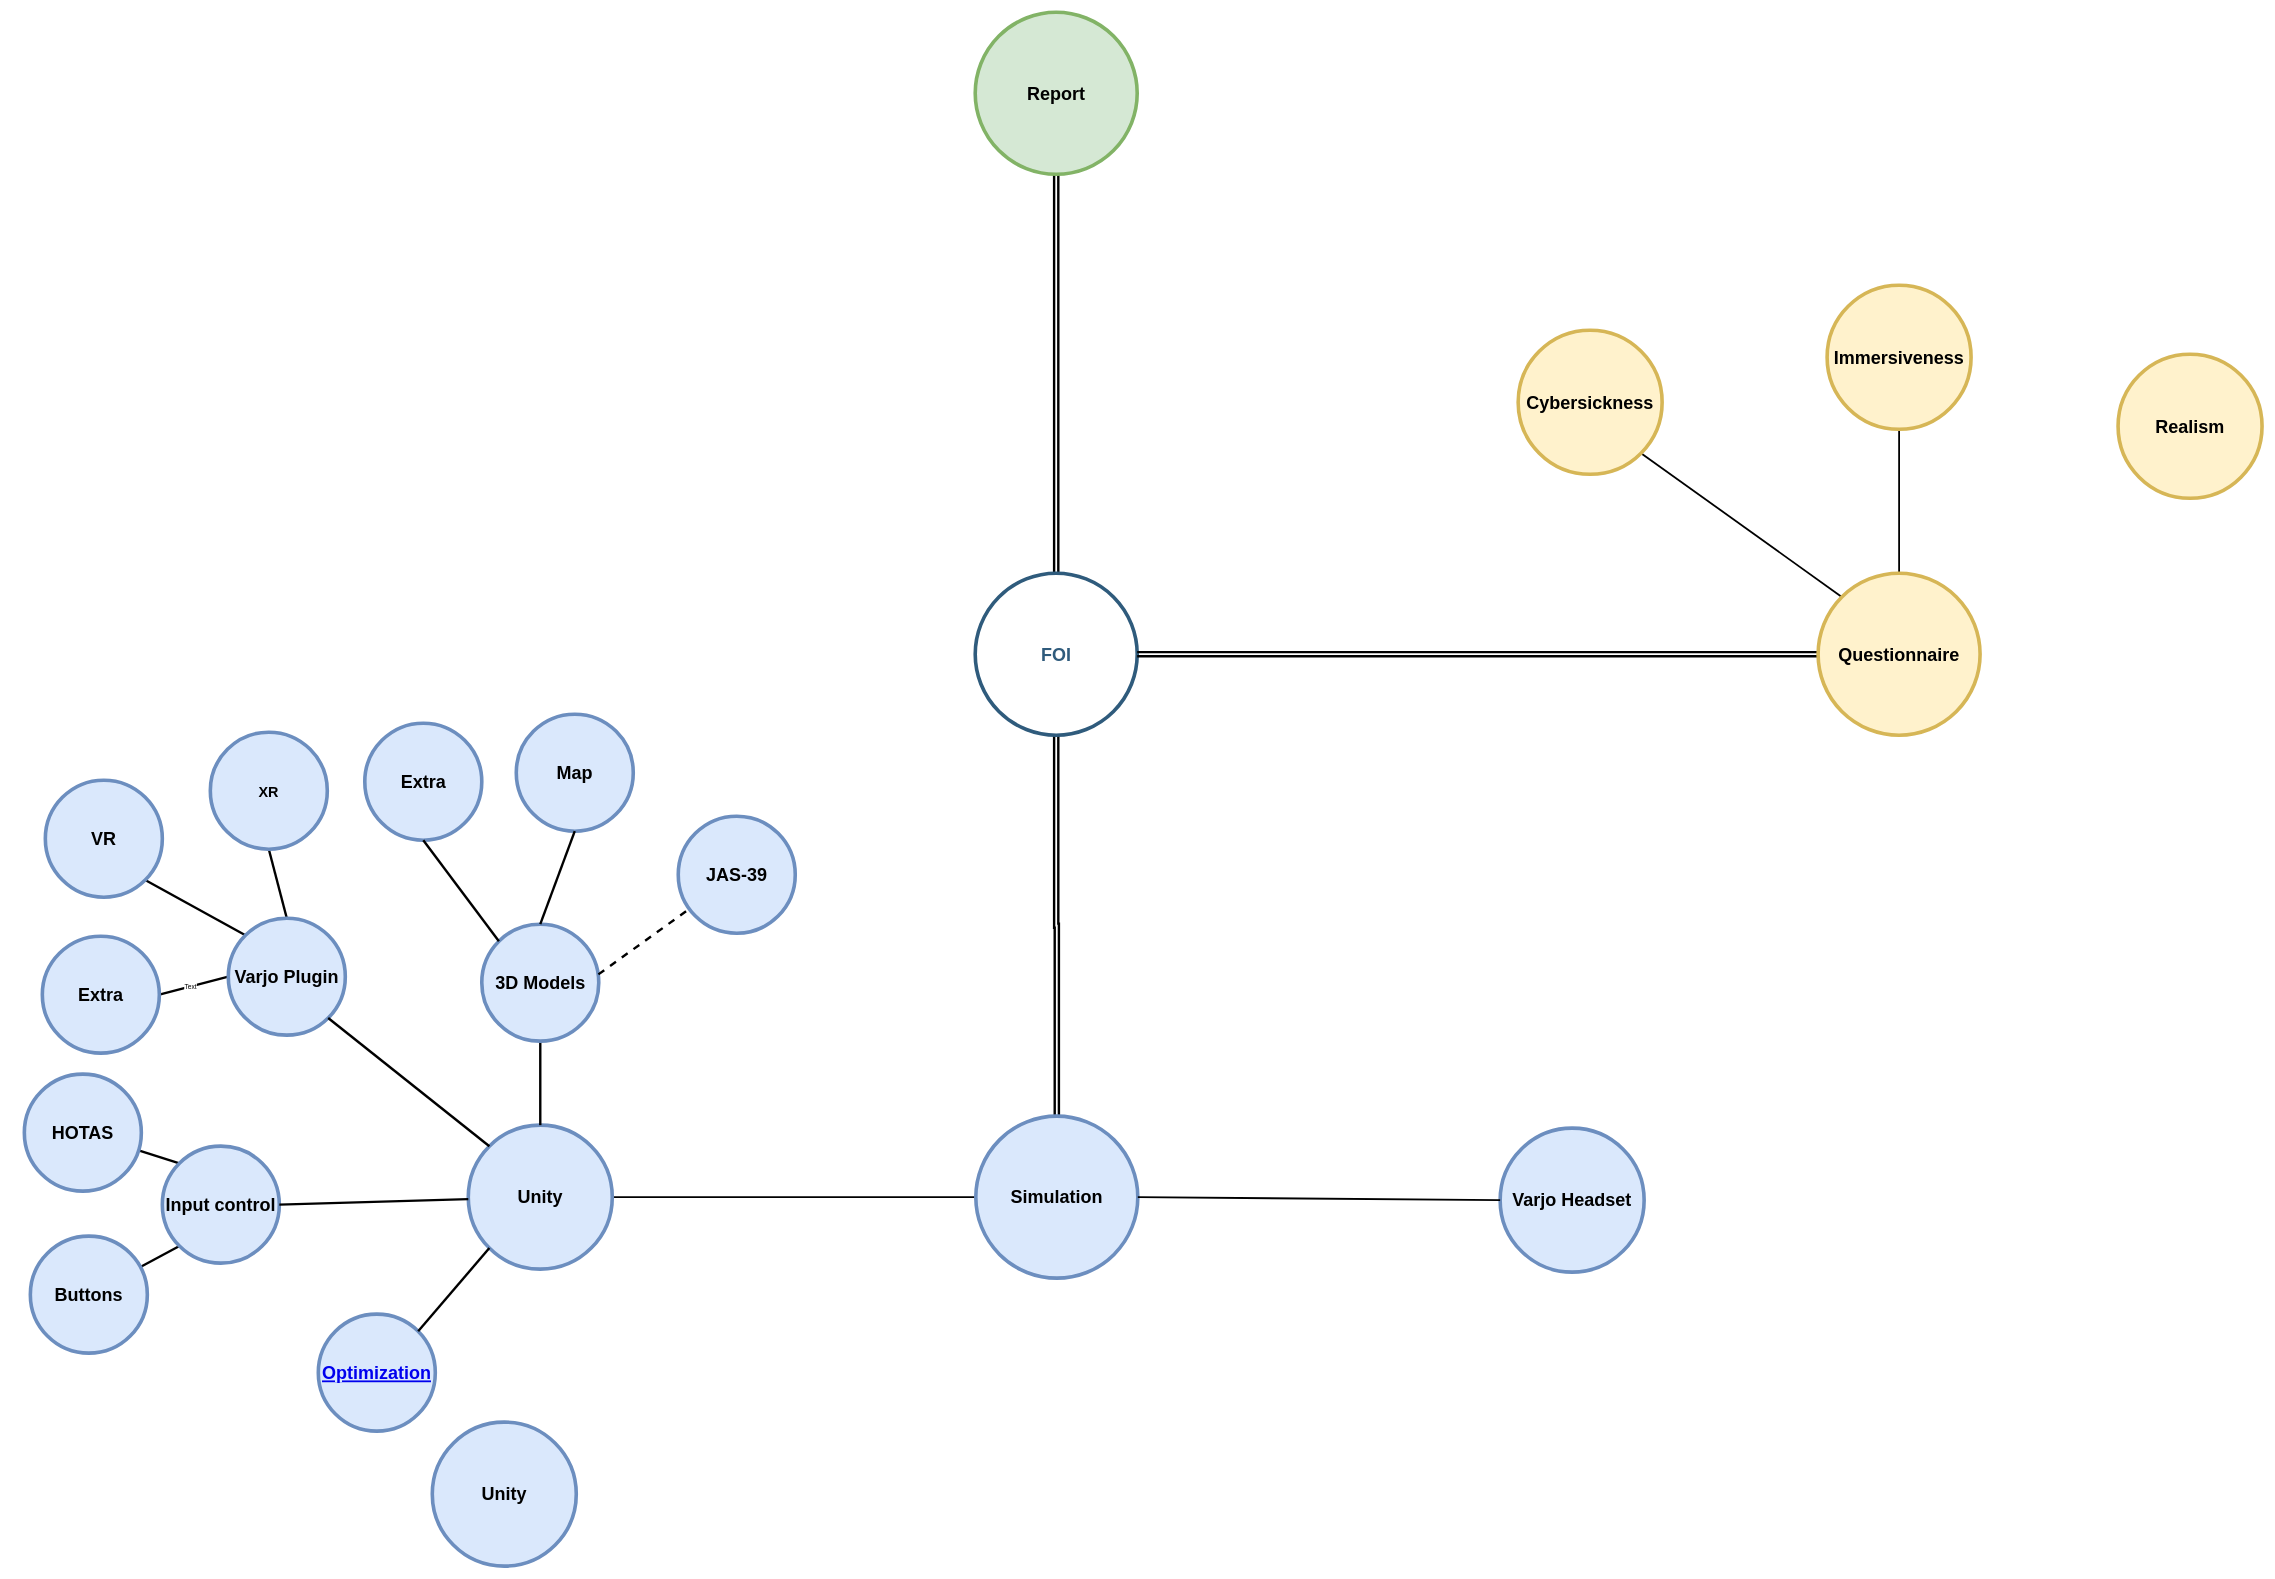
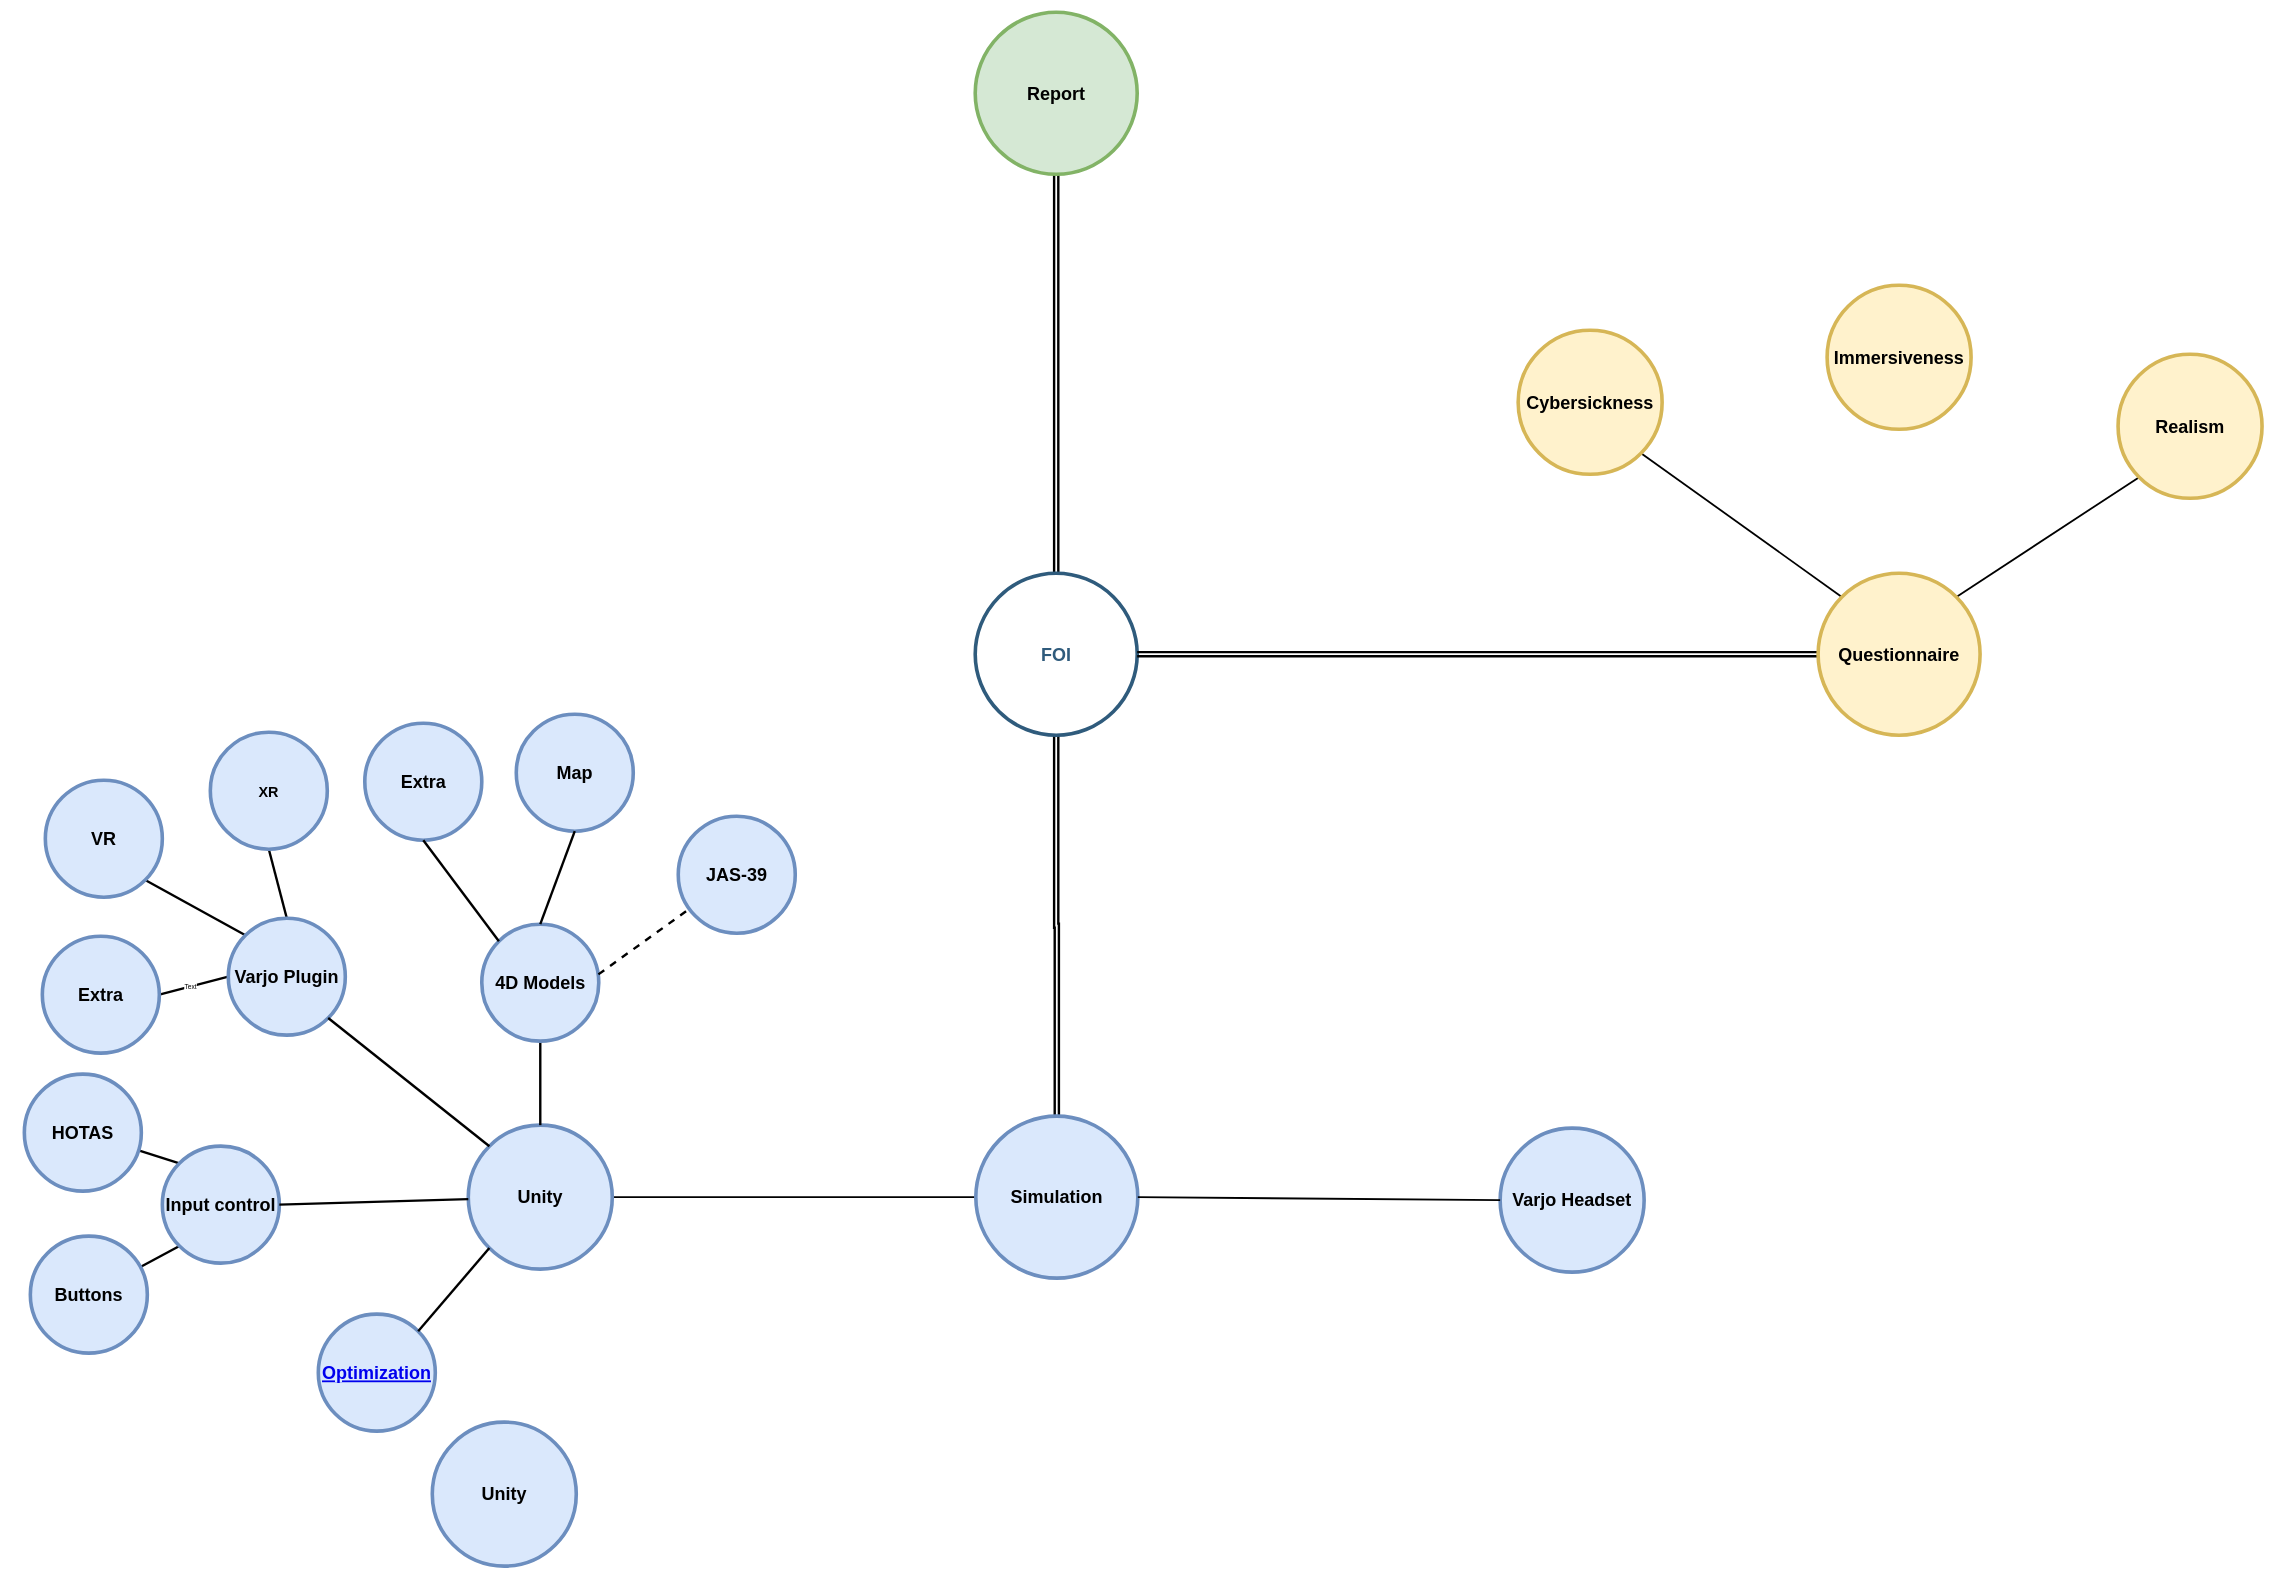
- <mxCell id="8" style="edgeStyle=none;rounded=0;orthogonalLoop=1;jettySize=auto;html=1;exitX=0.5;exitY=0;exitDx=0;exitDy=0;entryX=0.5;entryY=1;entryDx=0;entryDy=0;endArrow=none;endFill=0;strokeWidth=3;" parent="1" source="10" target="43" edge="1"><mxGeometry relative="1" as="geometry" /></mxCell>
+ <mxCell id="9" style="edgeStyle=none;rounded=0;orthogonalLoop=1;jettySize=auto;html=1;exitX=1;exitY=0;exitDx=0;exitDy=0;entryX=0;entryY=1;entryDx=0;entryDy=0;endArrow=none;endFill=0;strokeWidth=3;" parent="1" source="10" target="44" edge="1"><mxGeometry relative="1" as="geometry" /></mxCell>
- <mxCell id="17" value="3D Models" style="ellipse;whiteSpace=wrap;html=1;shadow=0;fontFamily=Helvetica;fontSize=30;align=center;strokeColor=#6c8ebf;strokeWidth=6;fillColor=#dae8fc;fontStyle=1;" parent="14" vertex="1"><mxGeometry x="782.5" y="380" width="195" height="195" as="geometry" /></mxCell>
+ <mxCell id="17" value="4D Models" style="ellipse;whiteSpace=wrap;html=1;shadow=0;fontFamily=Helvetica;fontSize=30;align=center;strokeColor=#6c8ebf;strokeWidth=6;fillColor=#dae8fc;fontStyle=1;" parent="14" vertex="1"><mxGeometry x="782.5" y="380" width="195" height="195" as="geometry" /></mxCell>
